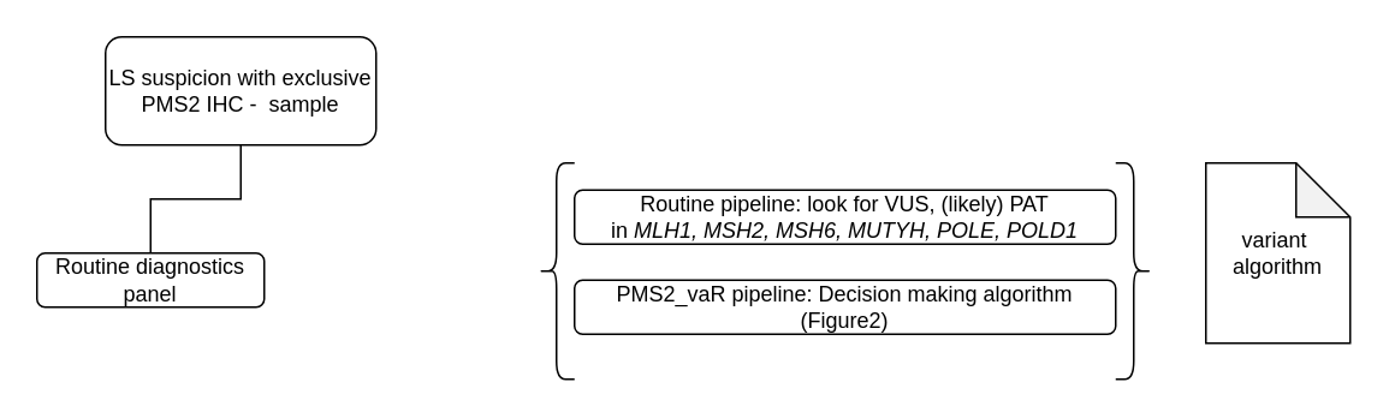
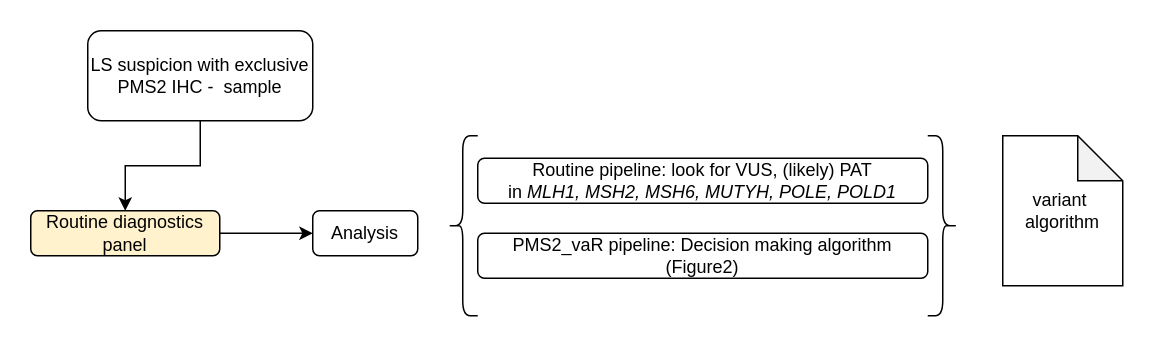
- <mxCell id="2" style="edgeStyle=orthogonalEdgeStyle;rounded=0;orthogonalLoop=1;jettySize=auto;html=1;endArrow=none;" edge="1" parent="1" source="3" target="5"><mxGeometry relative="1" as="geometry" /></mxCell>
+ <mxCell id="2" style="edgeStyle=orthogonalEdgeStyle;rounded=0;orthogonalLoop=1;jettySize=auto;html=1;" edge="1" parent="1" source="3" target="5"><mxGeometry relative="1" as="geometry" /></mxCell>
- <mxCell id="5" value="Routine diagnostics panel" style="rounded=1;whiteSpace=wrap;html=1;" vertex="1" parent="1"><mxGeometry x="20" y="140" width="126" height="30" as="geometry" /></mxCell>
+ <mxCell id="5" value="Routine diagnostics panel" style="rounded=1;whiteSpace=wrap;html=1;fillColor=#fff2cc;" vertex="1" parent="1"><mxGeometry x="20" y="140" width="126" height="30" as="geometry" /></mxCell>
+ <mxCell id="4" style="edgeStyle=orthogonalEdgeStyle;rounded=0;orthogonalLoop=1;jettySize=auto;html=1;entryX=0;entryY=0.5;entryDx=0;entryDy=0;" edge="1" parent="1" source="5" target="9"><mxGeometry relative="1" as="geometry" /></mxCell>
+ <mxCell id="9" value="Analysis" style="rounded=1;whiteSpace=wrap;html=1;" vertex="1" parent="1"><mxGeometry x="208" y="140" width="70" height="30" as="geometry" /></mxCell>
